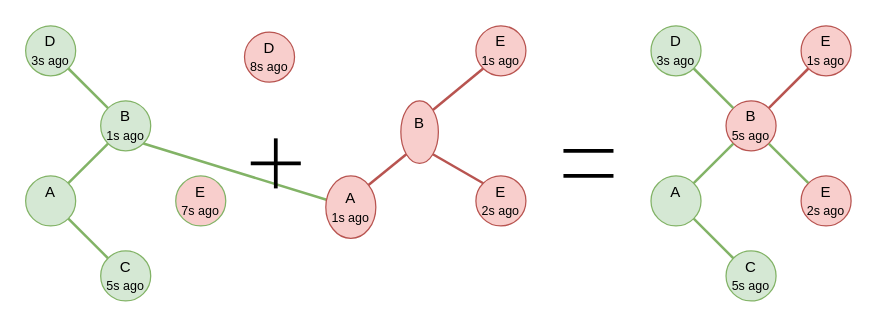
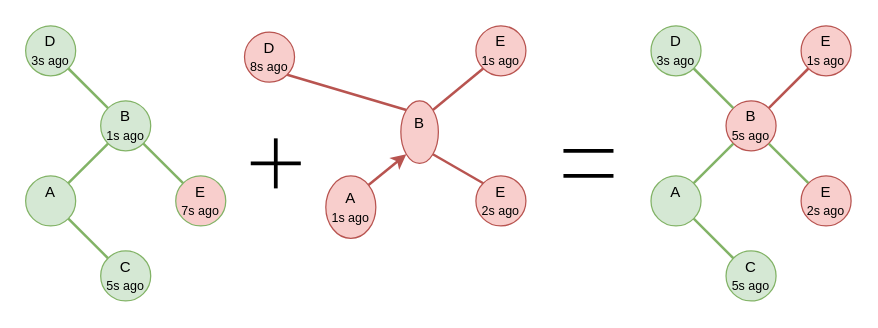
+ <mxCell id="19" value="" style="endArrow=none;html=1;rounded=0;exitX=0;exitY=0;exitDx=0;exitDy=0;entryX=1;entryY=1;entryDx=0;entryDy=0;strokeWidth=2;fillColor=#f8cecc;strokeColor=#b85450;" edge="1" parent="1" source="14" target="15"><mxGeometry width="50" height="50" relative="1" as="geometry"><mxPoint x="450" y="300" as="sourcePoint" /><mxPoint x="500" y="250" as="targetPoint" /></mxGeometry></mxCell>
- <mxCell id="17" value="" style="endArrow=none;html=1;rounded=0;exitX=1;exitY=0;exitDx=0;exitDy=0;entryX=0;entryY=1;entryDx=0;entryDy=0;strokeWidth=2;fillColor=#f8cecc;strokeColor=#b85450;" edge="1" parent="1" source="13" target="14"><mxGeometry width="50" height="50" relative="1" as="geometry"><mxPoint x="420" y="270" as="sourcePoint" /><mxPoint x="470" y="220" as="targetPoint" /></mxGeometry></mxCell>
+ <mxCell id="17" value="" style="endArrow=classic;html=1;rounded=0;exitX=1;exitY=0;exitDx=0;exitDy=0;entryX=0;entryY=1;entryDx=0;entryDy=0;strokeWidth=2;fillColor=#f8cecc;strokeColor=#b85450;" edge="1" parent="1" source="13" target="14"><mxGeometry width="50" height="50" relative="1" as="geometry"><mxPoint x="420" y="270" as="sourcePoint" /><mxPoint x="470" y="220" as="targetPoint" /></mxGeometry></mxCell>
- <mxCell id="10" value="" style="endArrow=none;html=1;rounded=0;exitX=1;exitY=1;exitDx=0;exitDy=0;strokeWidth=2;fillColor=#d5e8d4;strokeColor=#82b366;" edge="1" parent="1" source="4" target="13"><mxGeometry width="50" height="50" relative="1" as="geometry"><mxPoint x="200" y="290" as="sourcePoint" /><mxPoint x="250" y="240" as="targetPoint" /></mxGeometry></mxCell>
+ <mxCell id="10" value="" style="endArrow=none;html=1;rounded=0;exitX=1;exitY=1;exitDx=0;exitDy=0;entryX=0;entryY=0;entryDx=0;entryDy=0;strokeWidth=2;fillColor=#d5e8d4;strokeColor=#82b366;" edge="1" parent="1" source="4" target="7"><mxGeometry width="50" height="50" relative="1" as="geometry"><mxPoint x="200" y="290" as="sourcePoint" /><mxPoint x="250" y="240" as="targetPoint" /></mxGeometry></mxCell>
